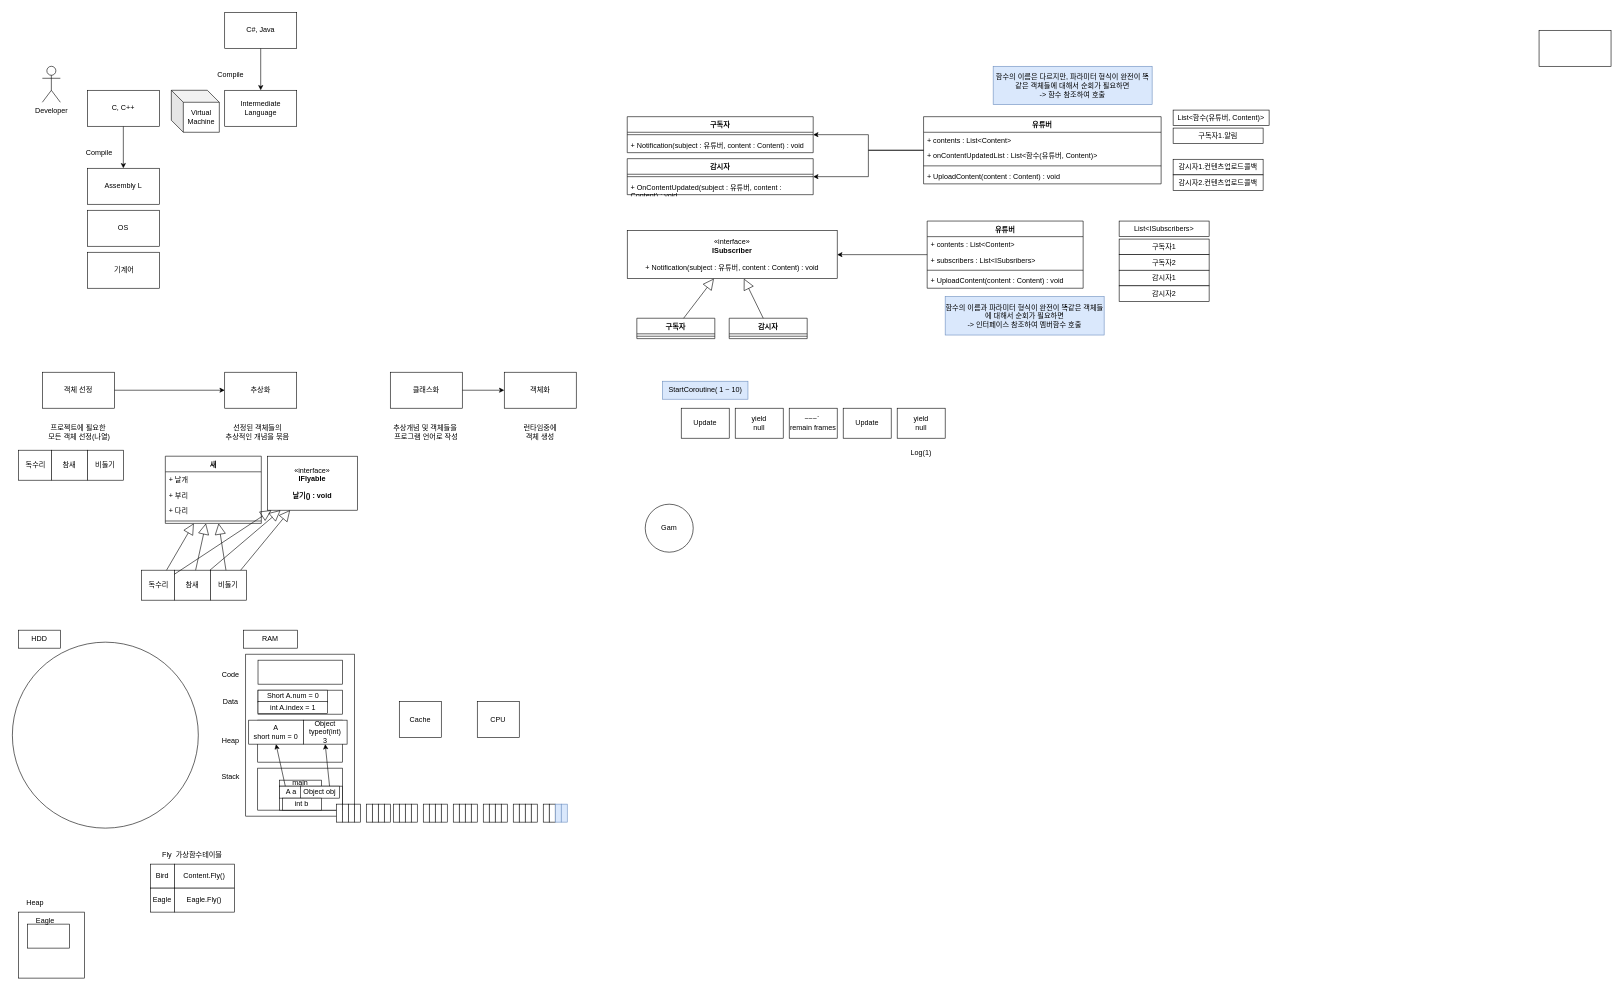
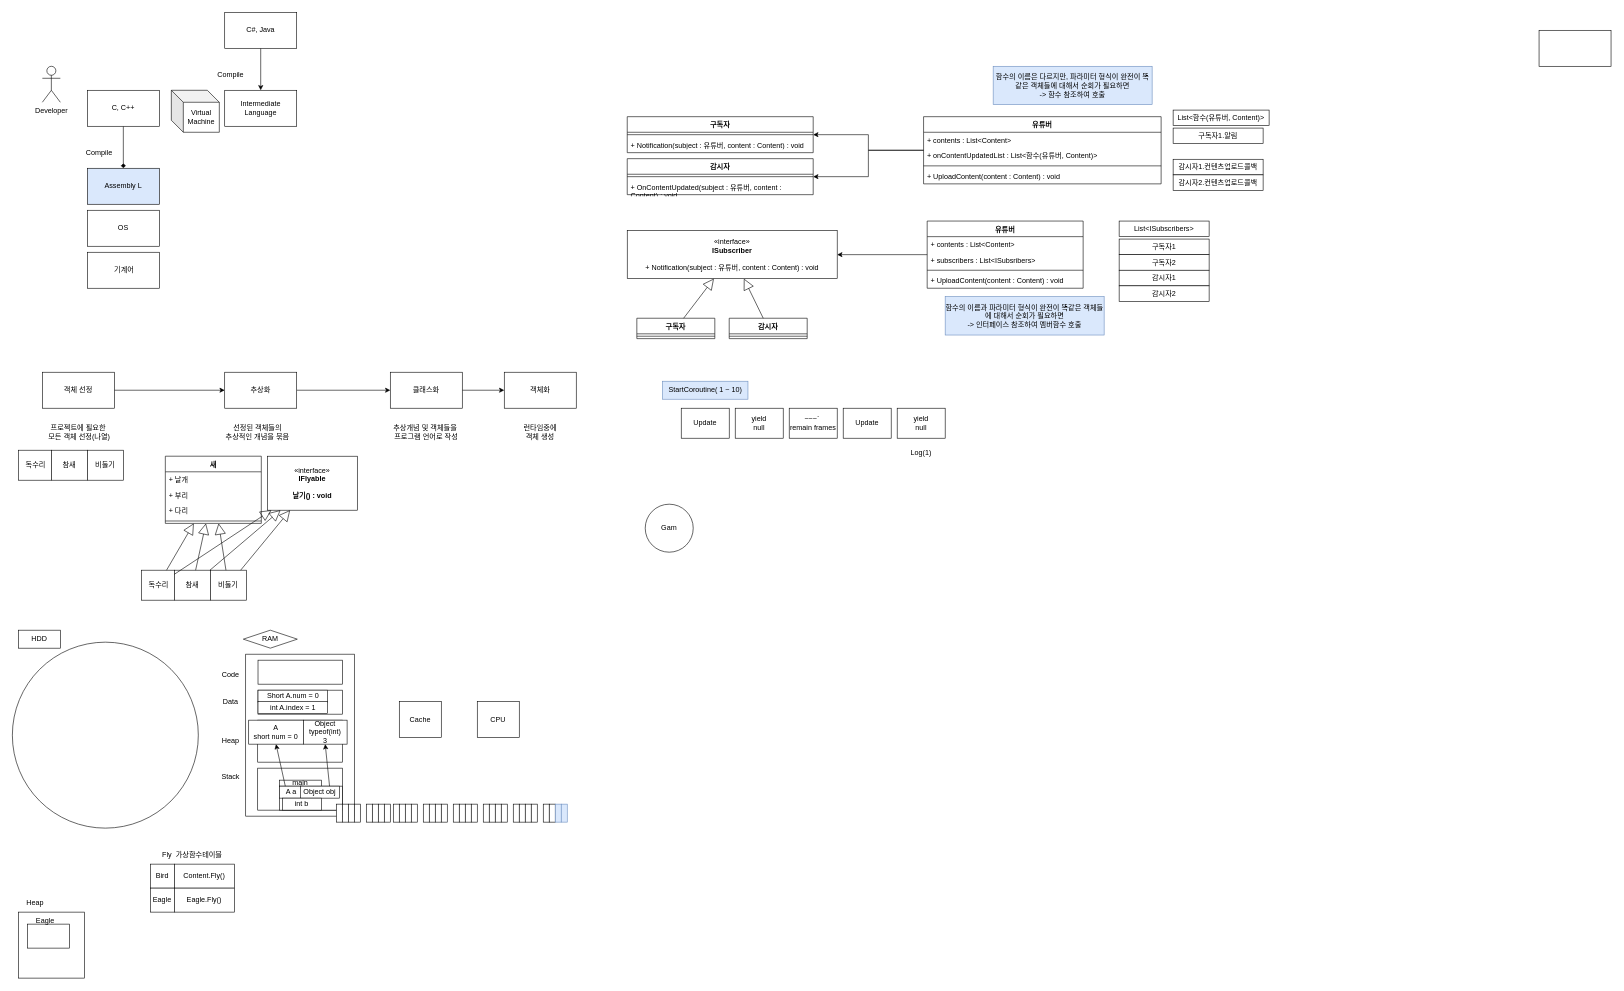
- <mxCell id="2" style="edgeStyle=orthogonalEdgeStyle;rounded=0;orthogonalLoop=1;jettySize=auto;html=1;" parent="1" source="3" target="8" edge="1"><mxGeometry relative="1" as="geometry" /></mxCell>
+ <mxCell id="2" style="edgeStyle=orthogonalEdgeStyle;rounded=0;orthogonalLoop=1;jettySize=auto;html=1;endArrow=diamond;" parent="1" source="3" target="8" edge="1"><mxGeometry relative="1" as="geometry" /></mxCell>
- <mxCell id="8" value="Assembly L" style="rounded=0;whiteSpace=wrap;html=1;" parent="1" vertex="1"><mxGeometry x="145" y="280" width="120" height="60" as="geometry" /></mxCell>
+ <mxCell id="8" value="Assembly L" style="rounded=0;whiteSpace=wrap;html=1;fillColor=#dae8fc;" parent="1" vertex="1"><mxGeometry x="145" y="280" width="120" height="60" as="geometry" /></mxCell>
+ <mxCell id="17" style="edgeStyle=orthogonalEdgeStyle;rounded=0;orthogonalLoop=1;jettySize=auto;html=1;" parent="1" source="18" target="39" edge="1"><mxGeometry relative="1" as="geometry" /></mxCell>
- <mxCell id="44" value="RAM" style="rounded=0;whiteSpace=wrap;html=1;" parent="1" vertex="1"><mxGeometry x="405" y="1050" width="90" height="30" as="geometry" /></mxCell>
+ <mxCell id="44" value="RAM" style="rhombus;whiteSpace=wrap;html=1;" parent="1" vertex="1"><mxGeometry x="405" y="1050" width="90" height="30" as="geometry" /></mxCell>
